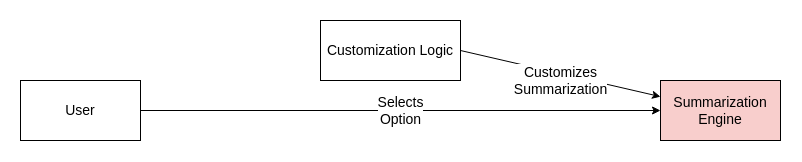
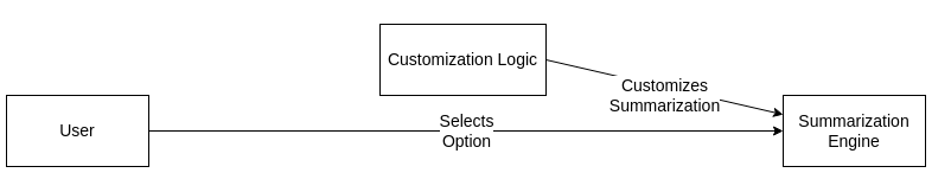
- <mxCell id="3" value="User" style="rounded=0;whiteSpace=wrap;html=1;fontSize=14;" vertex="1" parent="1"><mxGeometry x="20" y="80" width="120" height="60" as="geometry" /></mxCell>
+ <mxCell id="3" value="User" style="rounded=0;whiteSpace=wrap;html=1;fontSize=14;" vertex="1" parent="1"><mxGeometry x="5" y="80" width="120" height="60" as="geometry" /></mxCell>
- <mxCell id="6" value="Summarization Engine" style="rounded=0;whiteSpace=wrap;html=1;fontSize=14;fillColor=#f8cecc;" vertex="1" parent="1"><mxGeometry x="660" y="80" width="120" height="60" as="geometry" /></mxCell>
+ <mxCell id="6" value="Summarization Engine" style="rounded=0;whiteSpace=wrap;html=1;fontSize=14;" vertex="1" parent="1"><mxGeometry x="660" y="80" width="120" height="60" as="geometry" /></mxCell>
